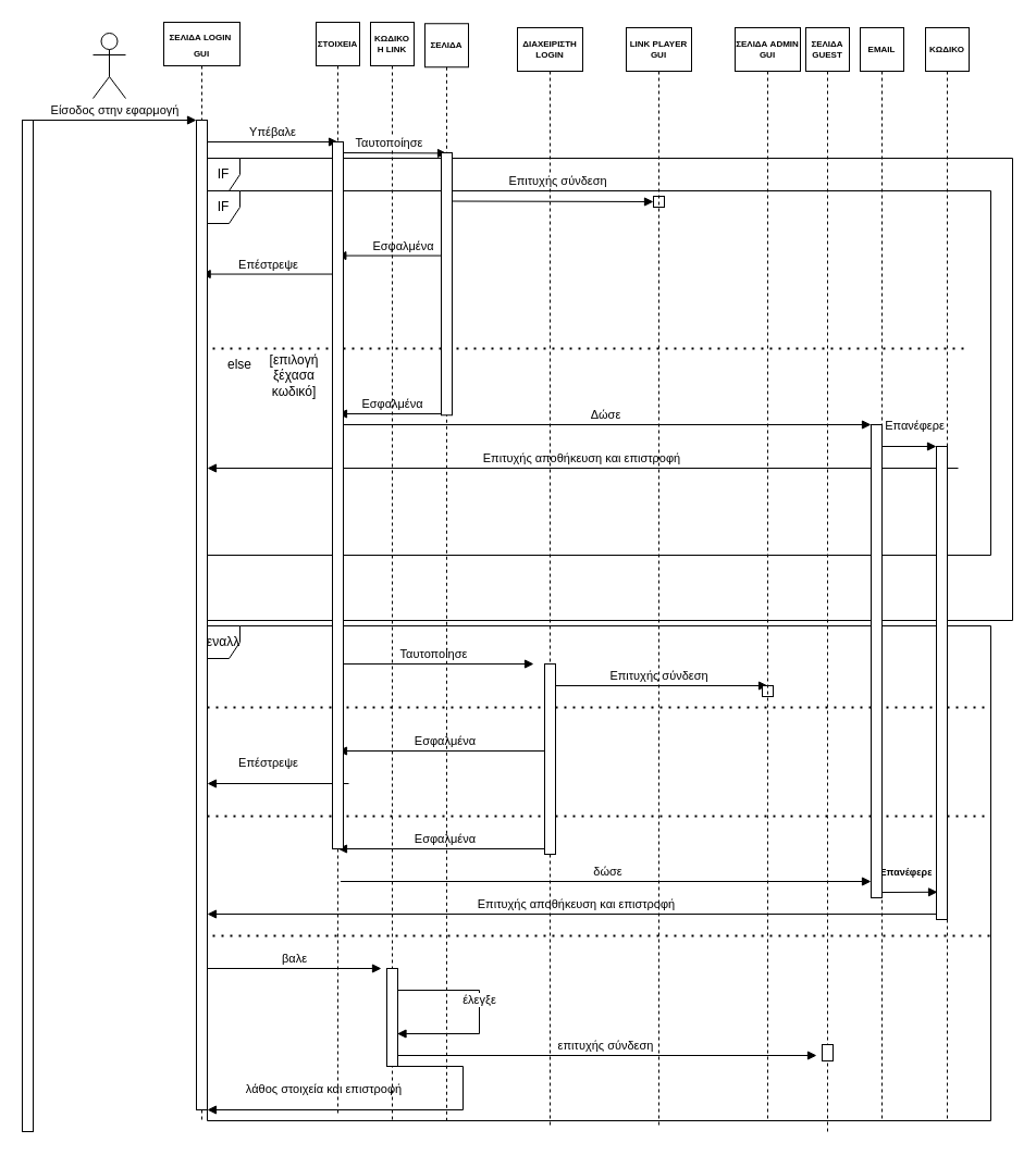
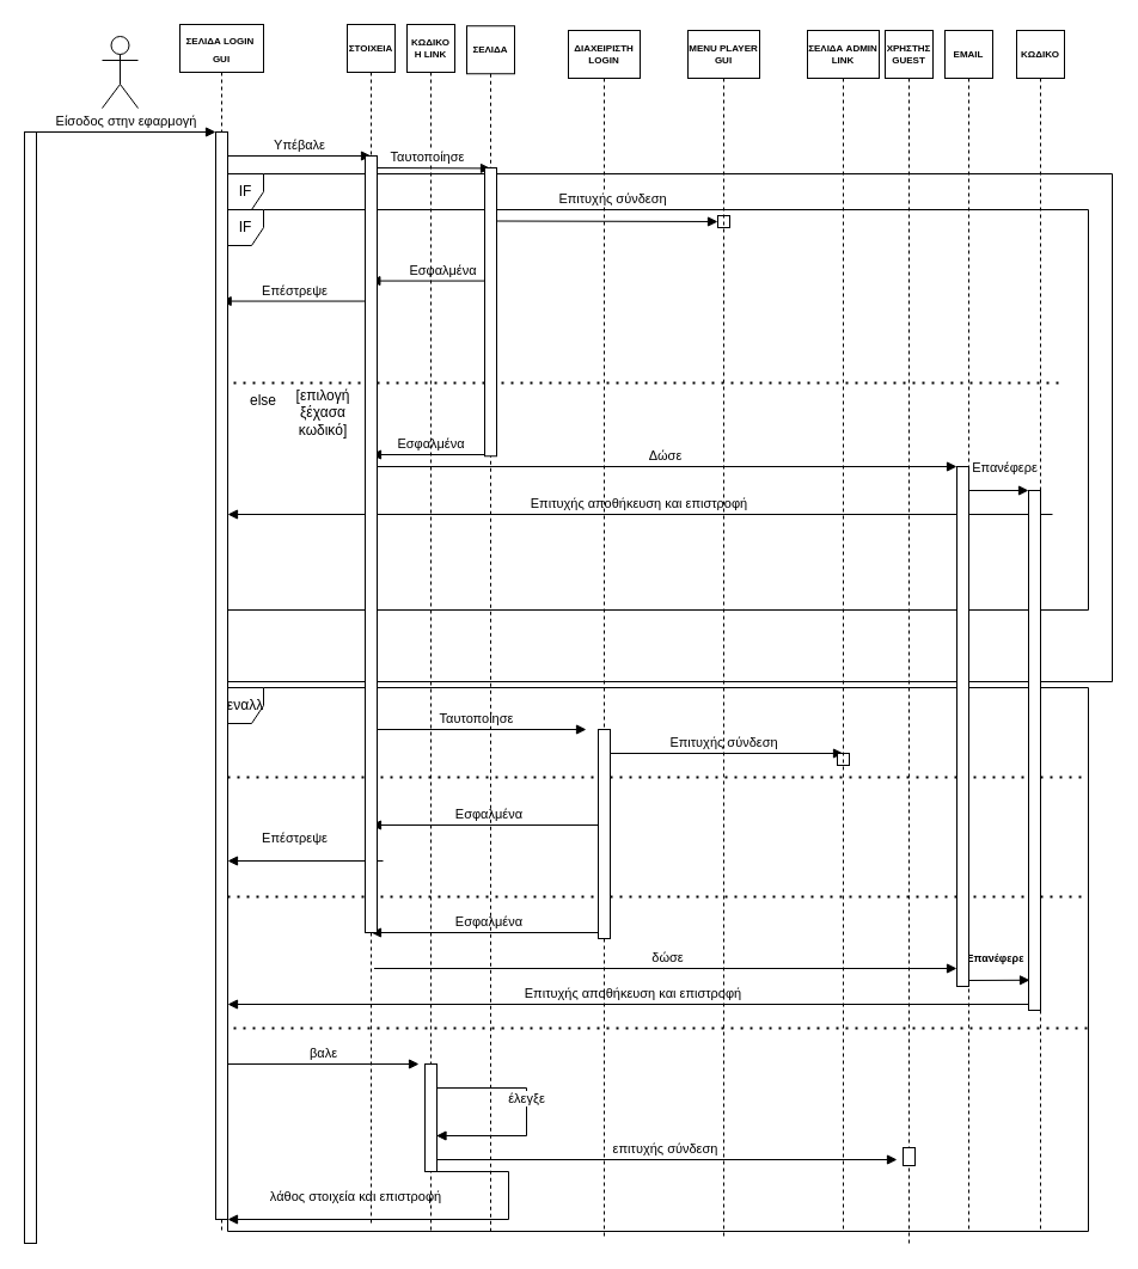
- <mxCell id="49" value="&lt;b&gt;LINK PLAYER GUI&lt;/b&gt;" style="shape=umlLifeline;perimeter=lifelinePerimeter;whiteSpace=wrap;html=1;container=1;collapsible=0;recursiveResize=0;outlineConnect=0;fontSize=8;" vertex="1" parent="1"><mxGeometry x="575" y="25" width="60" height="1010" as="geometry" /></mxCell>
+ <mxCell id="49" value="&lt;b&gt;MENU PLAYER GUI&lt;/b&gt;" style="shape=umlLifeline;perimeter=lifelinePerimeter;whiteSpace=wrap;html=1;container=1;collapsible=0;recursiveResize=0;outlineConnect=0;fontSize=8;" vertex="1" parent="1"><mxGeometry x="575" y="25" width="60" height="1010" as="geometry" /></mxCell>
- <mxCell id="50" value="&lt;b&gt;ΣΕΛΙΔΑ ADMIN GUI&lt;/b&gt;" style="shape=umlLifeline;perimeter=lifelinePerimeter;whiteSpace=wrap;html=1;container=1;collapsible=0;recursiveResize=0;outlineConnect=0;fontSize=8;" vertex="1" parent="1"><mxGeometry x="675" y="25" width="60" height="1005" as="geometry" /></mxCell>
+ <mxCell id="50" value="&lt;b&gt;ΣΕΛΙΔΑ ADMIN LINK&lt;/b&gt;" style="shape=umlLifeline;perimeter=lifelinePerimeter;whiteSpace=wrap;html=1;container=1;collapsible=0;recursiveResize=0;outlineConnect=0;fontSize=8;" vertex="1" parent="1"><mxGeometry x="675" y="25" width="60" height="1005" as="geometry" /></mxCell>
- <mxCell id="51" value="&lt;b&gt;ΣΕΛΙΔΑ GUEST&lt;/b&gt;" style="shape=umlLifeline;perimeter=lifelinePerimeter;whiteSpace=wrap;html=1;container=1;collapsible=0;recursiveResize=0;outlineConnect=0;fontSize=8;" vertex="1" parent="1"><mxGeometry x="740" y="25" width="40" height="1015" as="geometry" /></mxCell>
+ <mxCell id="51" value="&lt;b&gt;ΧΡΗΣΤΗΣ GUEST&lt;/b&gt;" style="shape=umlLifeline;perimeter=lifelinePerimeter;whiteSpace=wrap;html=1;container=1;collapsible=0;recursiveResize=0;outlineConnect=0;fontSize=8;" vertex="1" parent="1"><mxGeometry x="740" y="25" width="40" height="1015" as="geometry" /></mxCell>
